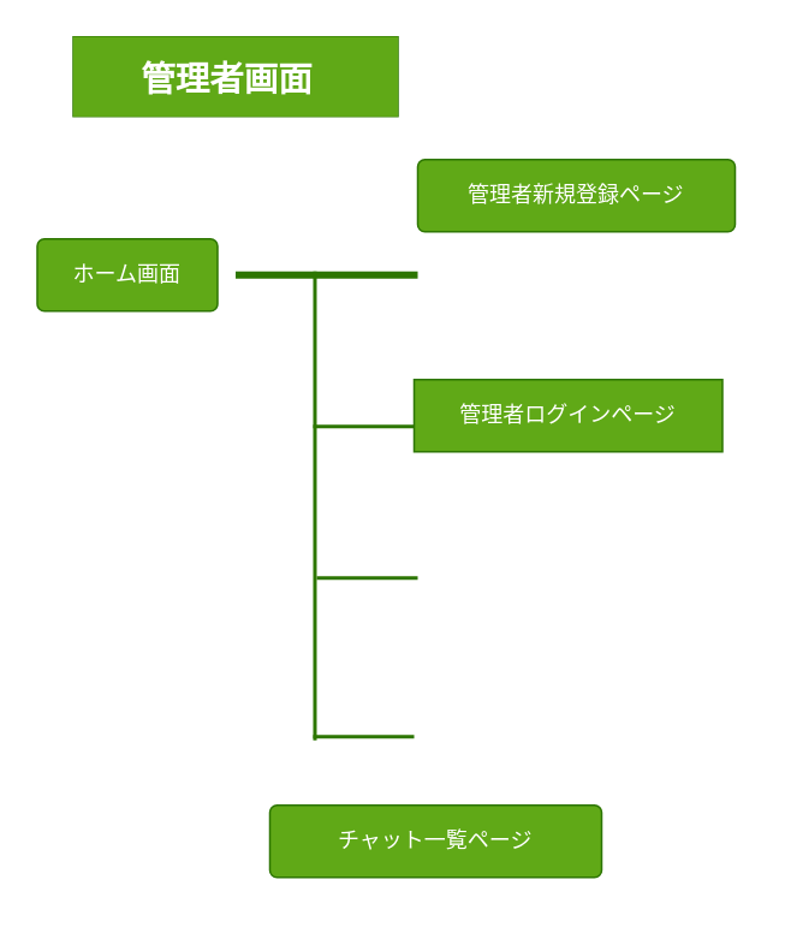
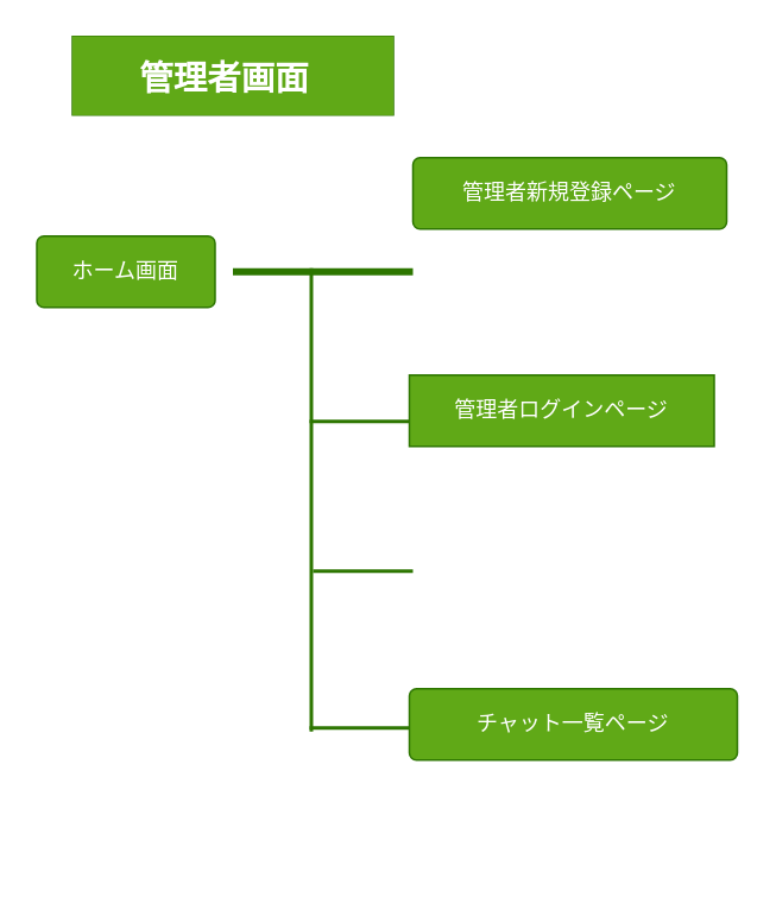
- <mxCell id="9" value="チャット一覧ページ" style="rounded=1;arcSize=10;whiteSpace=wrap;html=1;align=center;labelBackgroundColor=none;strokeColor=#2D7600;fillColor=#60a917;fontColor=#ffffff;" parent="1" vertex="1"><mxGeometry x="149" y="446" width="184" height="40" as="geometry" /></mxCell>
+ <mxCell id="9" value="チャット一覧ページ" style="rounded=1;arcSize=10;whiteSpace=wrap;html=1;align=center;labelBackgroundColor=none;strokeColor=#2D7600;fillColor=#60a917;fontColor=#ffffff;" parent="1" vertex="1"><mxGeometry x="229" y="386" width="184" height="40" as="geometry" /></mxCell>
